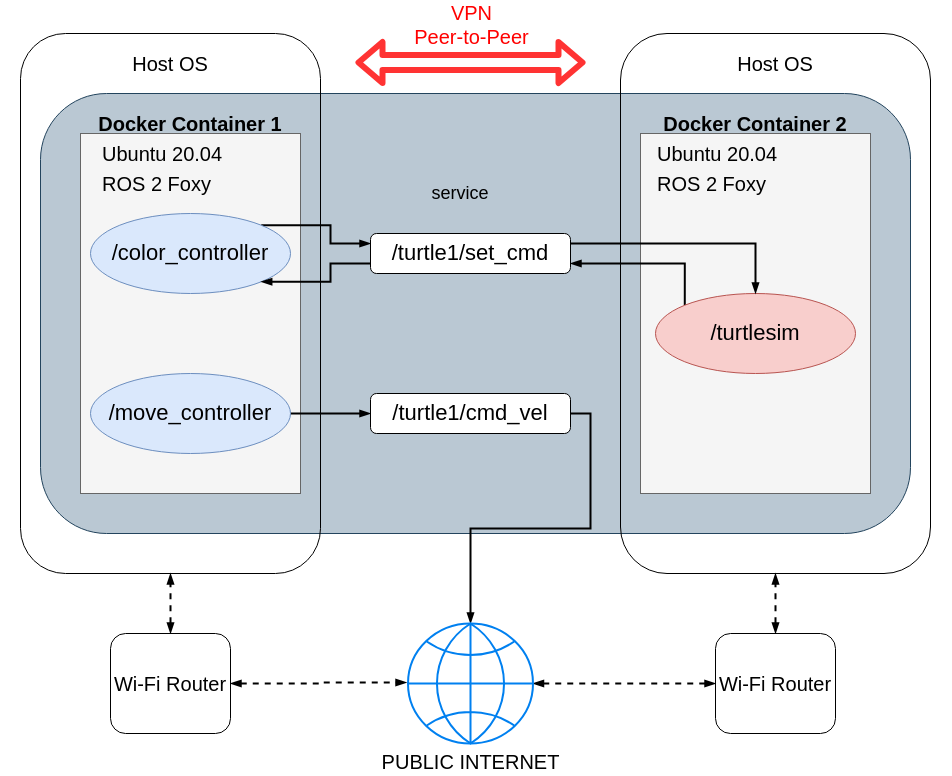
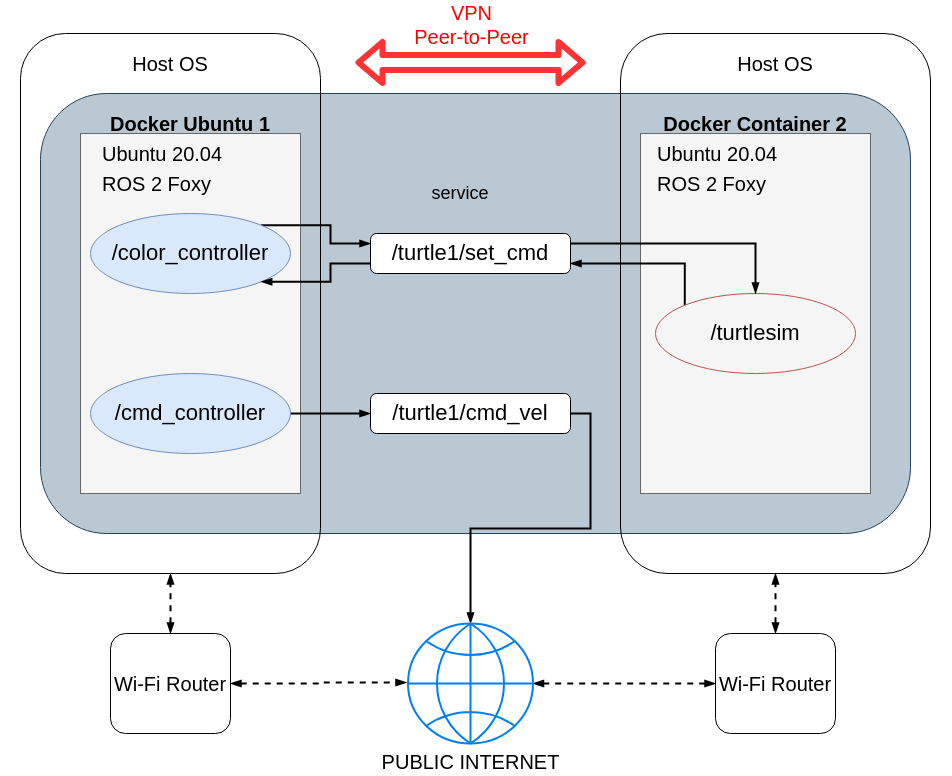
- <mxCell id="20" value="Docker Container 1" style="text;html=1;strokeColor=none;fillColor=none;align=center;verticalAlign=middle;whiteSpace=wrap;rounded=0;fontSize=20;fontStyle=1" parent="1" vertex="1"><mxGeometry x="70" y="100" width="240" height="20" as="geometry" /></mxCell>
+ <mxCell id="20" value="Docker Ubuntu 1" style="text;html=1;strokeColor=none;fillColor=none;align=center;verticalAlign=middle;whiteSpace=wrap;rounded=0;fontSize=20;fontStyle=1" parent="1" vertex="1"><mxGeometry x="70" y="100" width="240" height="20" as="geometry" /></mxCell>
- <mxCell id="10" value="&lt;font style=&quot;font-size: 22px&quot;&gt;/turtlesim&lt;/font&gt;" style="ellipse;whiteSpace=wrap;html=1;fillColor=#f8cecc;strokeColor=#b85450;" parent="1" vertex="1"><mxGeometry x="655" y="280" width="200" height="80" as="geometry" /></mxCell>
+ <mxCell id="10" value="&lt;font style=&quot;font-size: 22px&quot;&gt;/turtlesim&lt;/font&gt;" style="ellipse;whiteSpace=wrap;html=1;fillColor=#f5f5f5;strokeColor=#b85450;" parent="1" vertex="1"><mxGeometry x="655" y="280" width="200" height="80" as="geometry" /></mxCell>
- <mxCell id="8" value="&lt;font style=&quot;font-size: 22px&quot;&gt;/move_controller&lt;/font&gt;" style="ellipse;whiteSpace=wrap;html=1;fillColor=#dae8fc;strokeColor=#6c8ebf;" parent="1" vertex="1"><mxGeometry x="90" y="360" width="200" height="80" as="geometry" /></mxCell>
+ <mxCell id="8" value="&lt;font style=&quot;font-size: 22px&quot;&gt;/cmd_controller&lt;/font&gt;" style="ellipse;whiteSpace=wrap;html=1;fillColor=#dae8fc;strokeColor=#6c8ebf;" parent="1" vertex="1"><mxGeometry x="90" y="360" width="200" height="80" as="geometry" /></mxCell>
